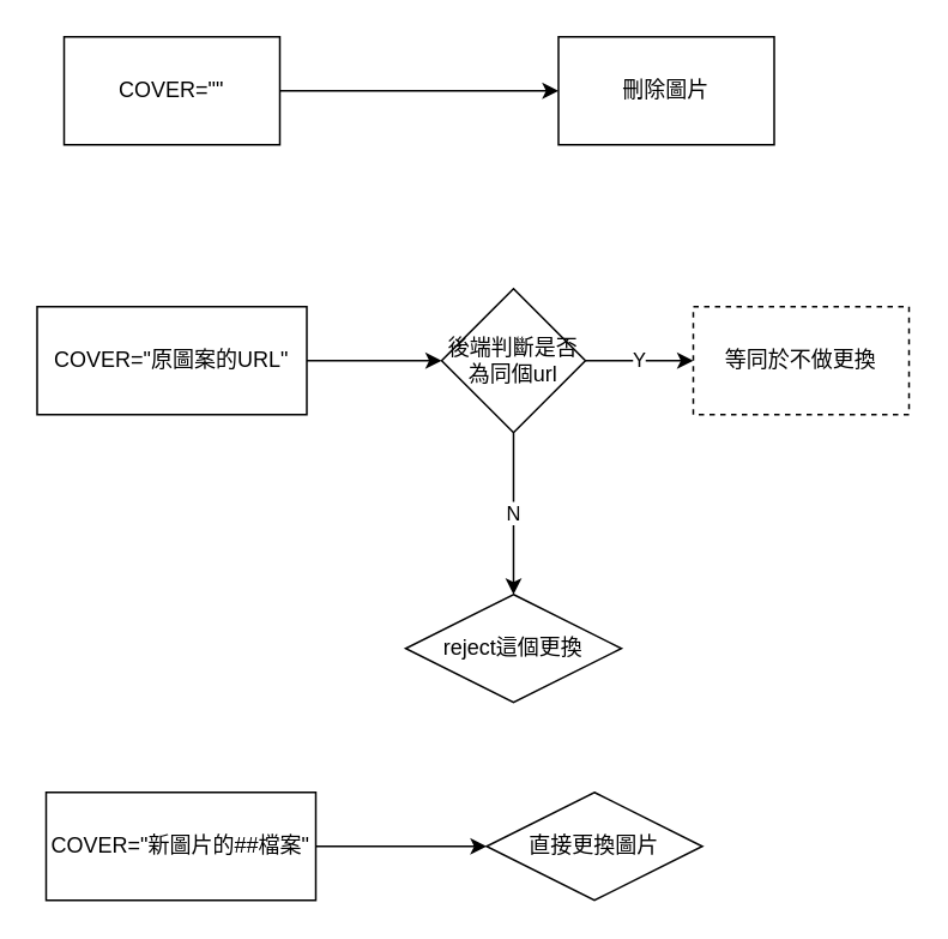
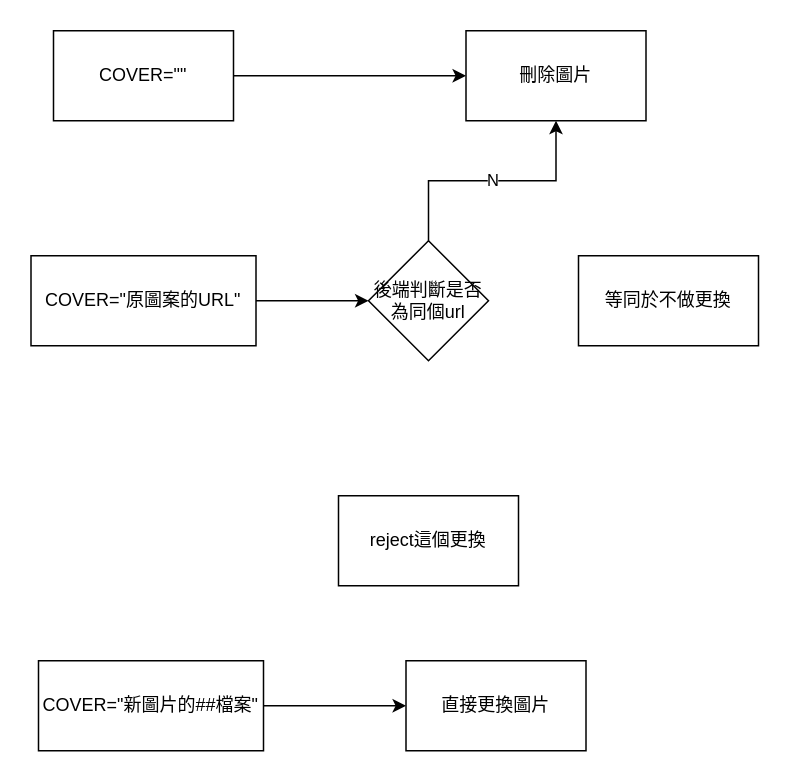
- <mxCell id="7" value="Y" style="edgeStyle=orthogonalEdgeStyle;rounded=0;orthogonalLoop=1;jettySize=auto;html=1;" edge="1" parent="1" source="9" target="10"><mxGeometry relative="1" as="geometry" /></mxCell>
- <mxCell id="10" value="等同於不做更換" style="whiteSpace=wrap;html=1;rounded=0;dashed=1;" vertex="1" parent="1"><mxGeometry x="385" y="170" width="120" height="60" as="geometry" /></mxCell>
+ <mxCell id="10" value="等同於不做更換" style="whiteSpace=wrap;html=1;rounded=0;" vertex="1" parent="1"><mxGeometry x="385" y="170" width="120" height="60" as="geometry" /></mxCell>
- <mxCell id="8" value="N" style="edgeStyle=orthogonalEdgeStyle;rounded=0;orthogonalLoop=1;jettySize=auto;html=1;" edge="1" parent="1" source="9" target="11"><mxGeometry relative="1" as="geometry" /></mxCell>
+ <mxCell id="8" value="N" style="edgeStyle=orthogonalEdgeStyle;rounded=0;orthogonalLoop=1;jettySize=auto;html=1;" edge="1" parent="1" source="9" target="4"><mxGeometry relative="1" as="geometry" /></mxCell>
- <mxCell id="11" value="reject這個更換" style="rhombus;whiteSpace=wrap;html=1;" vertex="1" parent="1"><mxGeometry x="225" y="330" width="120" height="60" as="geometry" /></mxCell>
+ <mxCell id="11" value="reject這個更換" style="whiteSpace=wrap;html=1;rounded=0;" vertex="1" parent="1"><mxGeometry x="225" y="330" width="120" height="60" as="geometry" /></mxCell>
- <mxCell id="14" value="直接更換圖片" style="rhombus;whiteSpace=wrap;html=1;" vertex="1" parent="1"><mxGeometry x="270" y="440" width="120" height="60" as="geometry" /></mxCell>
+ <mxCell id="14" value="直接更換圖片" style="whiteSpace=wrap;html=1;rounded=0;" vertex="1" parent="1"><mxGeometry x="270" y="440" width="120" height="60" as="geometry" /></mxCell>
